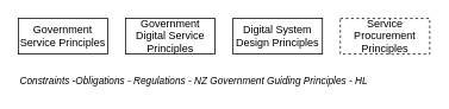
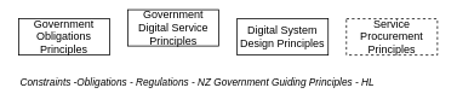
- <mxCell id="2" value="Government Service Principles" style="rounded=0;whiteSpace=wrap;html=1;sketch=0;" vertex="1" parent="1"><mxGeometry x="20" y="20" width="100" height="40" as="geometry" /></mxCell>
+ <mxCell id="2" value="Government Obligations Principles" style="rounded=0;whiteSpace=wrap;html=1;sketch=0;" vertex="1" parent="1"><mxGeometry x="20" y="20" width="100" height="40" as="geometry" /></mxCell>
- <mxCell id="3" value="Government Digital Service Principles" style="rounded=0;whiteSpace=wrap;html=1;sketch=0;" vertex="1" parent="1"><mxGeometry x="140" y="20" width="100" height="40" as="geometry" /></mxCell>
+ <mxCell id="3" value="Government Digital Service Principles" style="rounded=0;whiteSpace=wrap;html=1;sketch=0;" vertex="1" parent="1"><mxGeometry x="140" y="10" width="100" height="40" as="geometry" /></mxCell>
